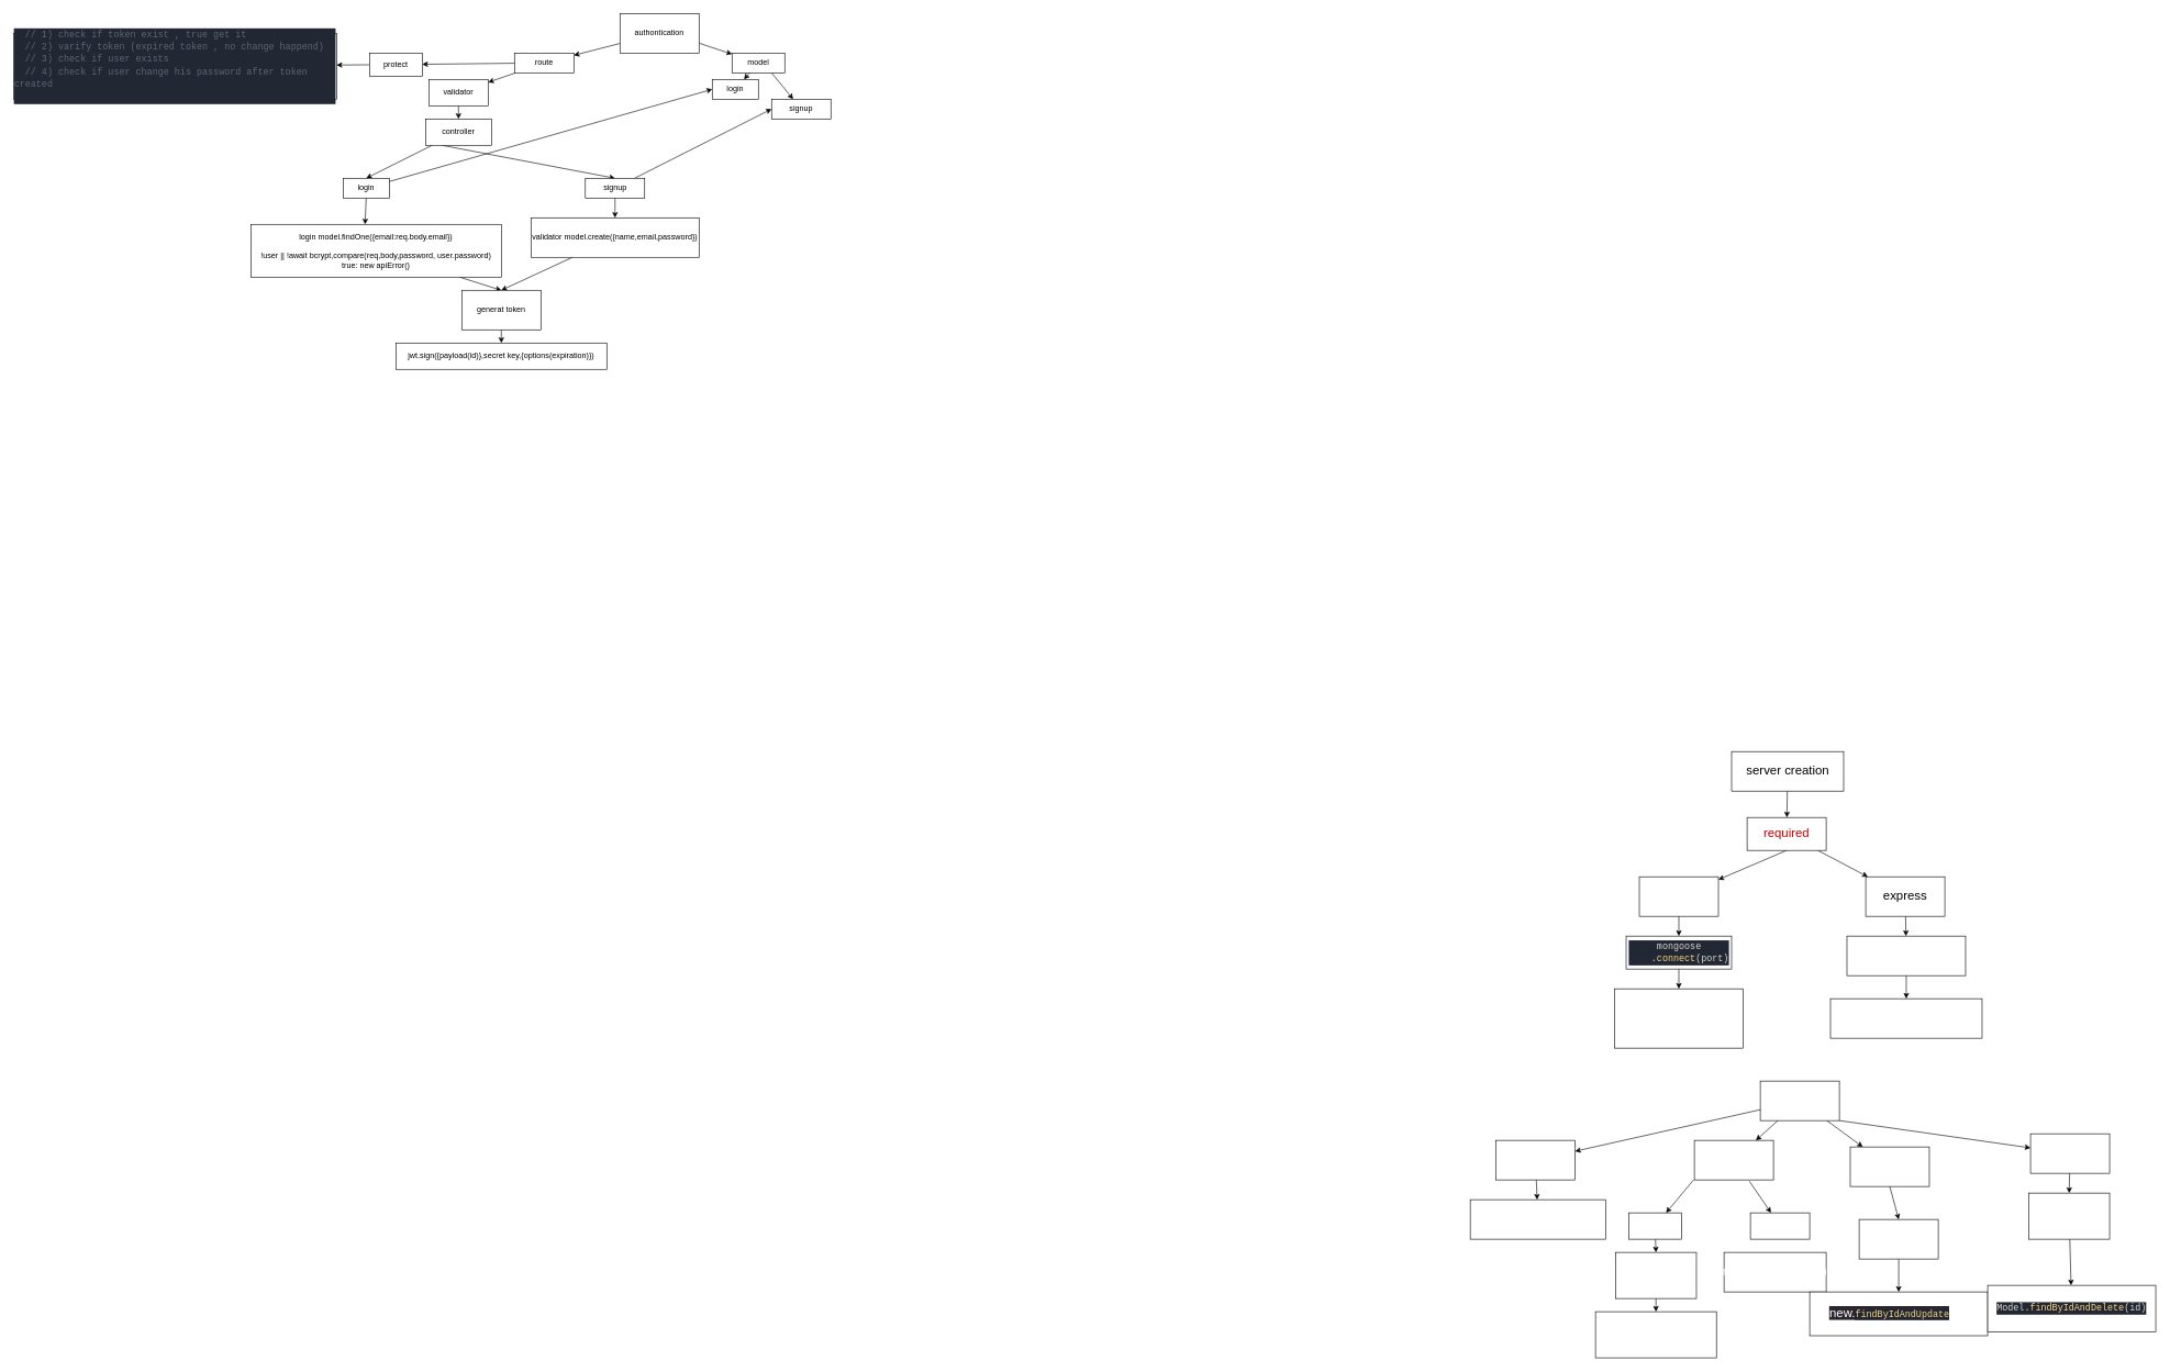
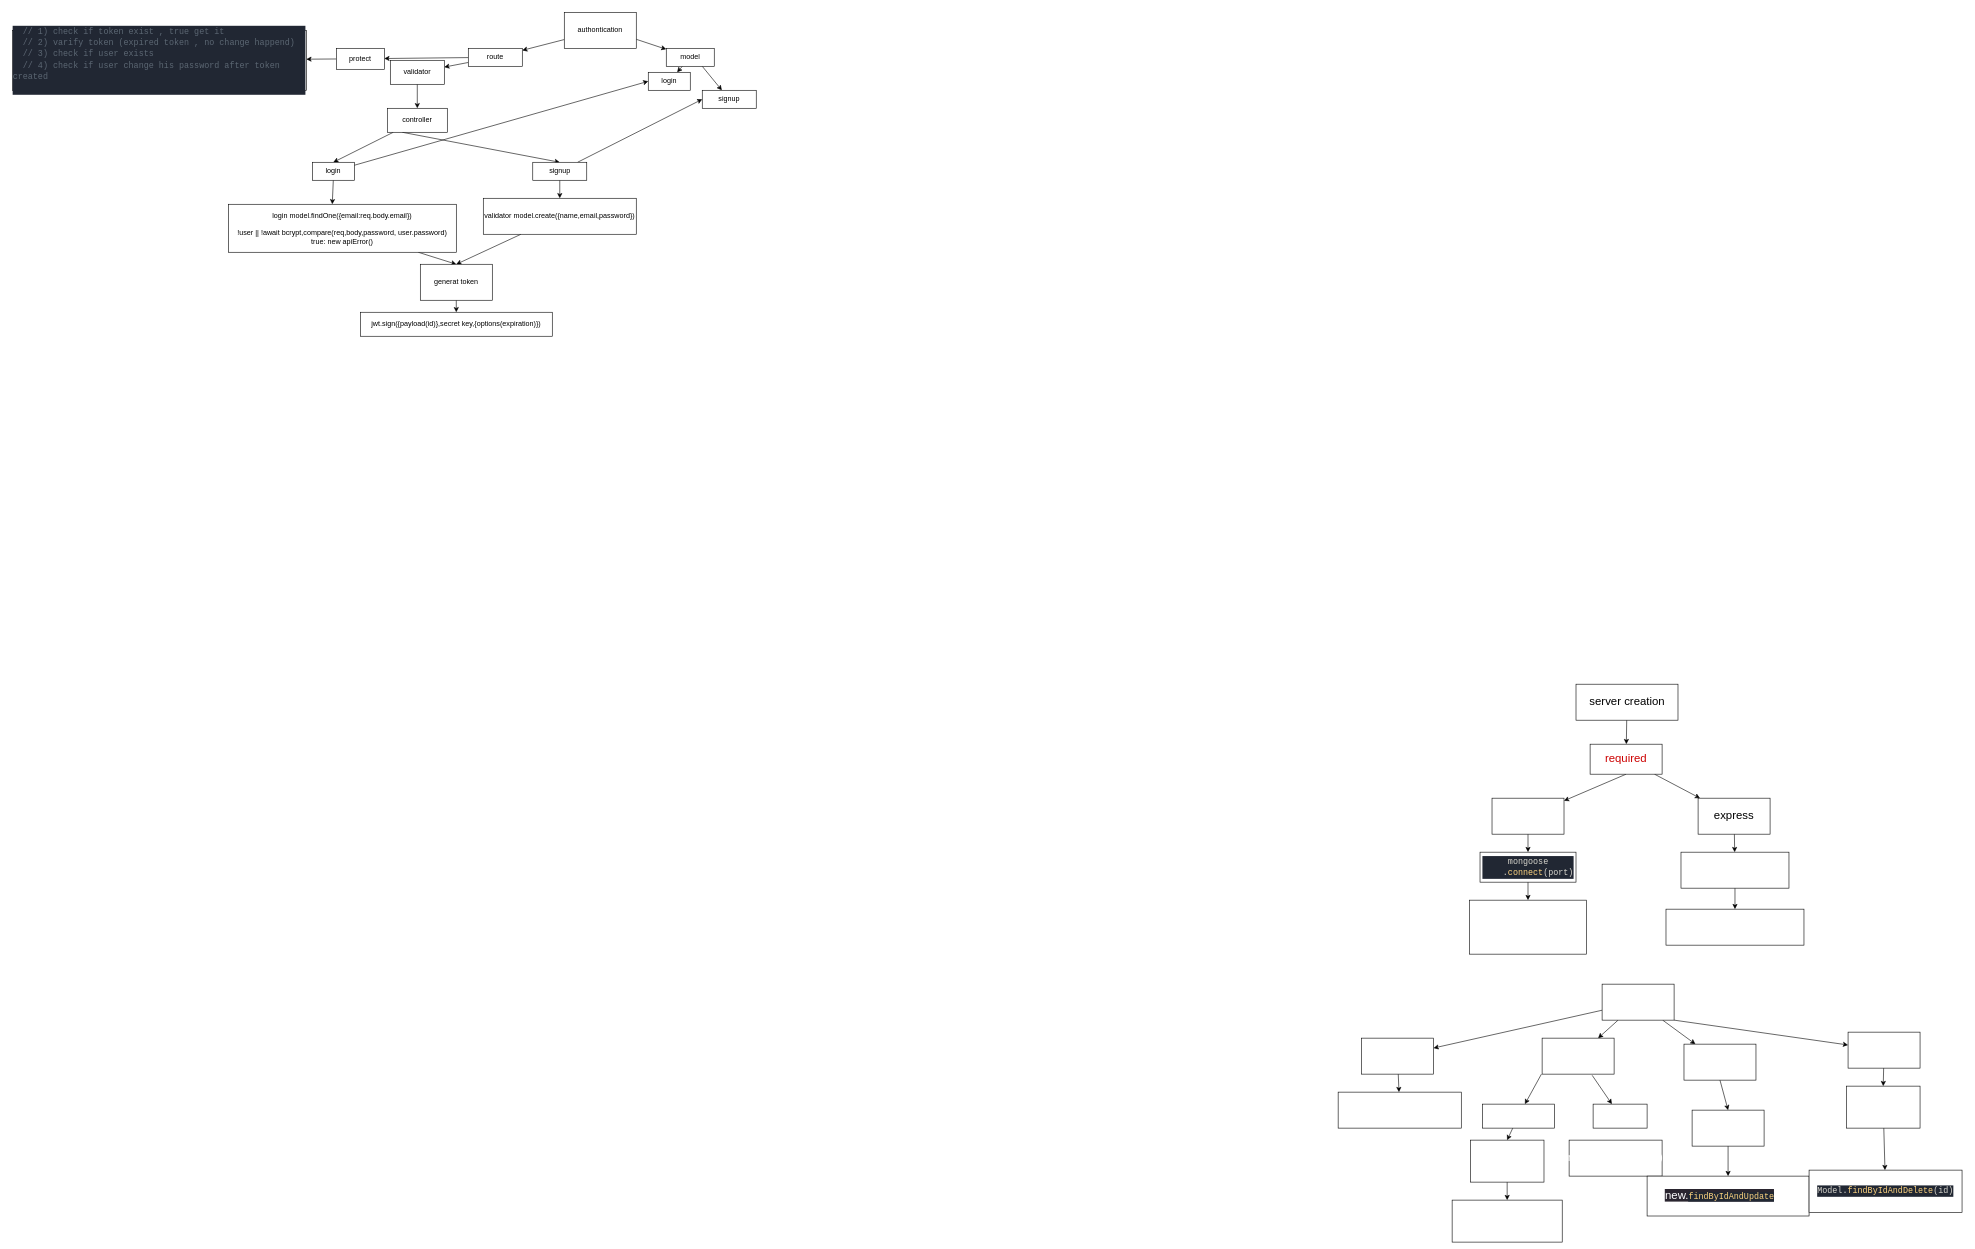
- <mxCell id="59" value="validator" style="rounded=0;whiteSpace=wrap;html=1;" vertex="1" parent="1"><mxGeometry x="650" y="120" width="90" height="40" as="geometry" /></mxCell>
+ <mxCell id="59" value="validator" style="rounded=0;whiteSpace=wrap;html=1;" vertex="1" parent="1"><mxGeometry x="650" y="100" width="90" height="40" as="geometry" /></mxCell>
- <mxCell id="33" value="one" style="rounded=0;whiteSpace=wrap;html=1;fontSize=19;fontColor=#FFFFFF;" parent="1" vertex="1"><mxGeometry x="2470.38" y="1840" width="80" height="40" as="geometry" /></mxCell>
+ <mxCell id="33" value="one" style="rounded=0;whiteSpace=wrap;html=1;fontSize=19;fontColor=#FFFFFF;" parent="1" vertex="1"><mxGeometry x="2470.38" y="1840" width="120" height="40" as="geometry" /></mxCell>
- <mxCell id="37" value="model.findById(id)" style="rounded=0;whiteSpace=wrap;html=1;fontSize=19;fontColor=#FFFFFF;" parent="1" vertex="1"><mxGeometry x="2420" y="1990" width="183.5" height="70" as="geometry" /></mxCell>
+ <mxCell id="37" value="model.findById(id)" style="rounded=0;whiteSpace=wrap;html=1;fontSize=19;fontColor=#FFFFFF;" parent="1" vertex="1"><mxGeometry x="2420" y="2000" width="183.5" height="70" as="geometry" /></mxCell>
